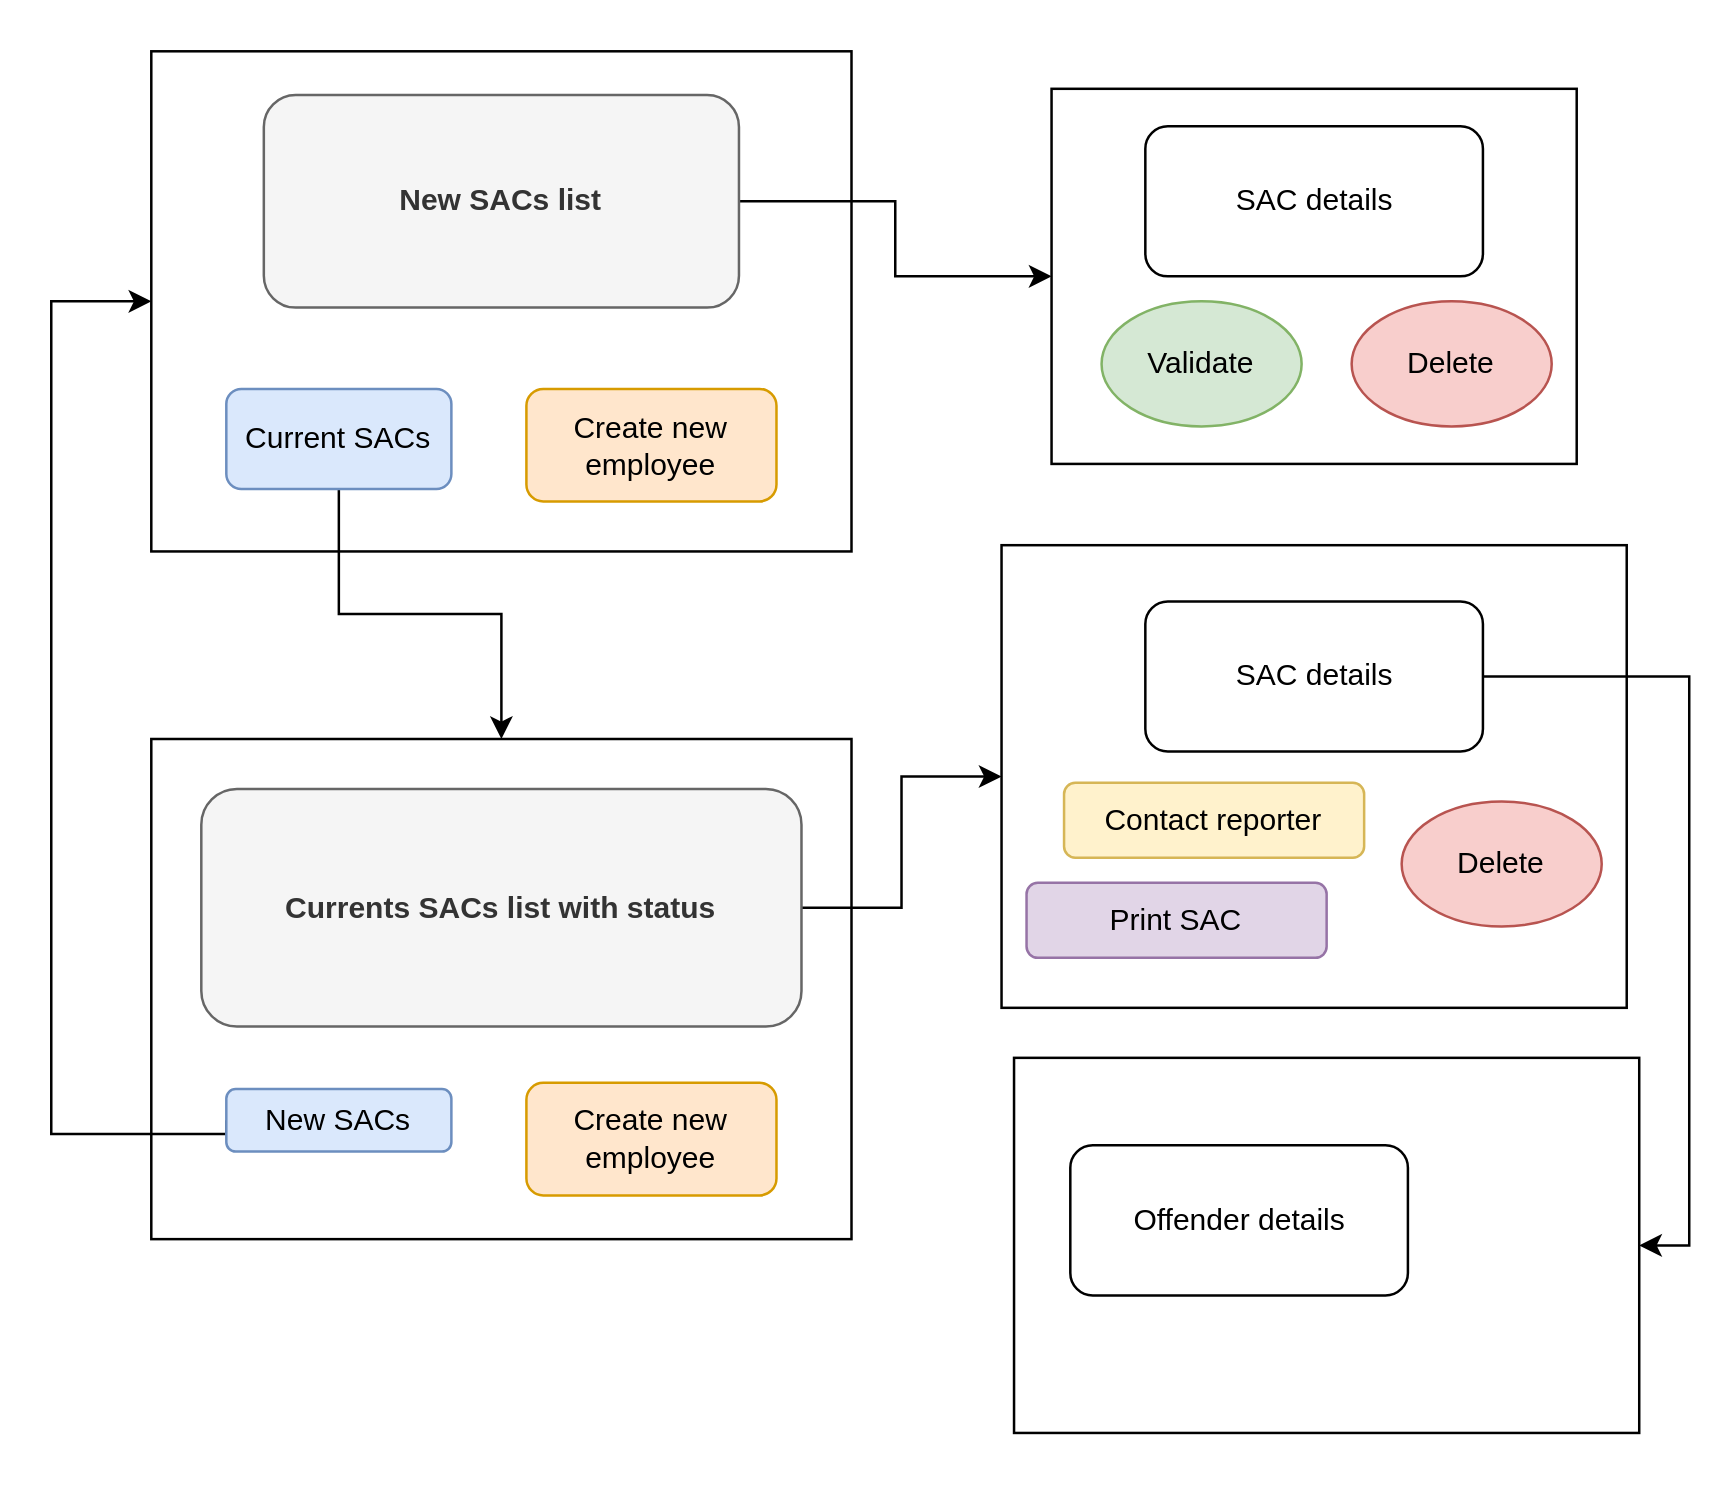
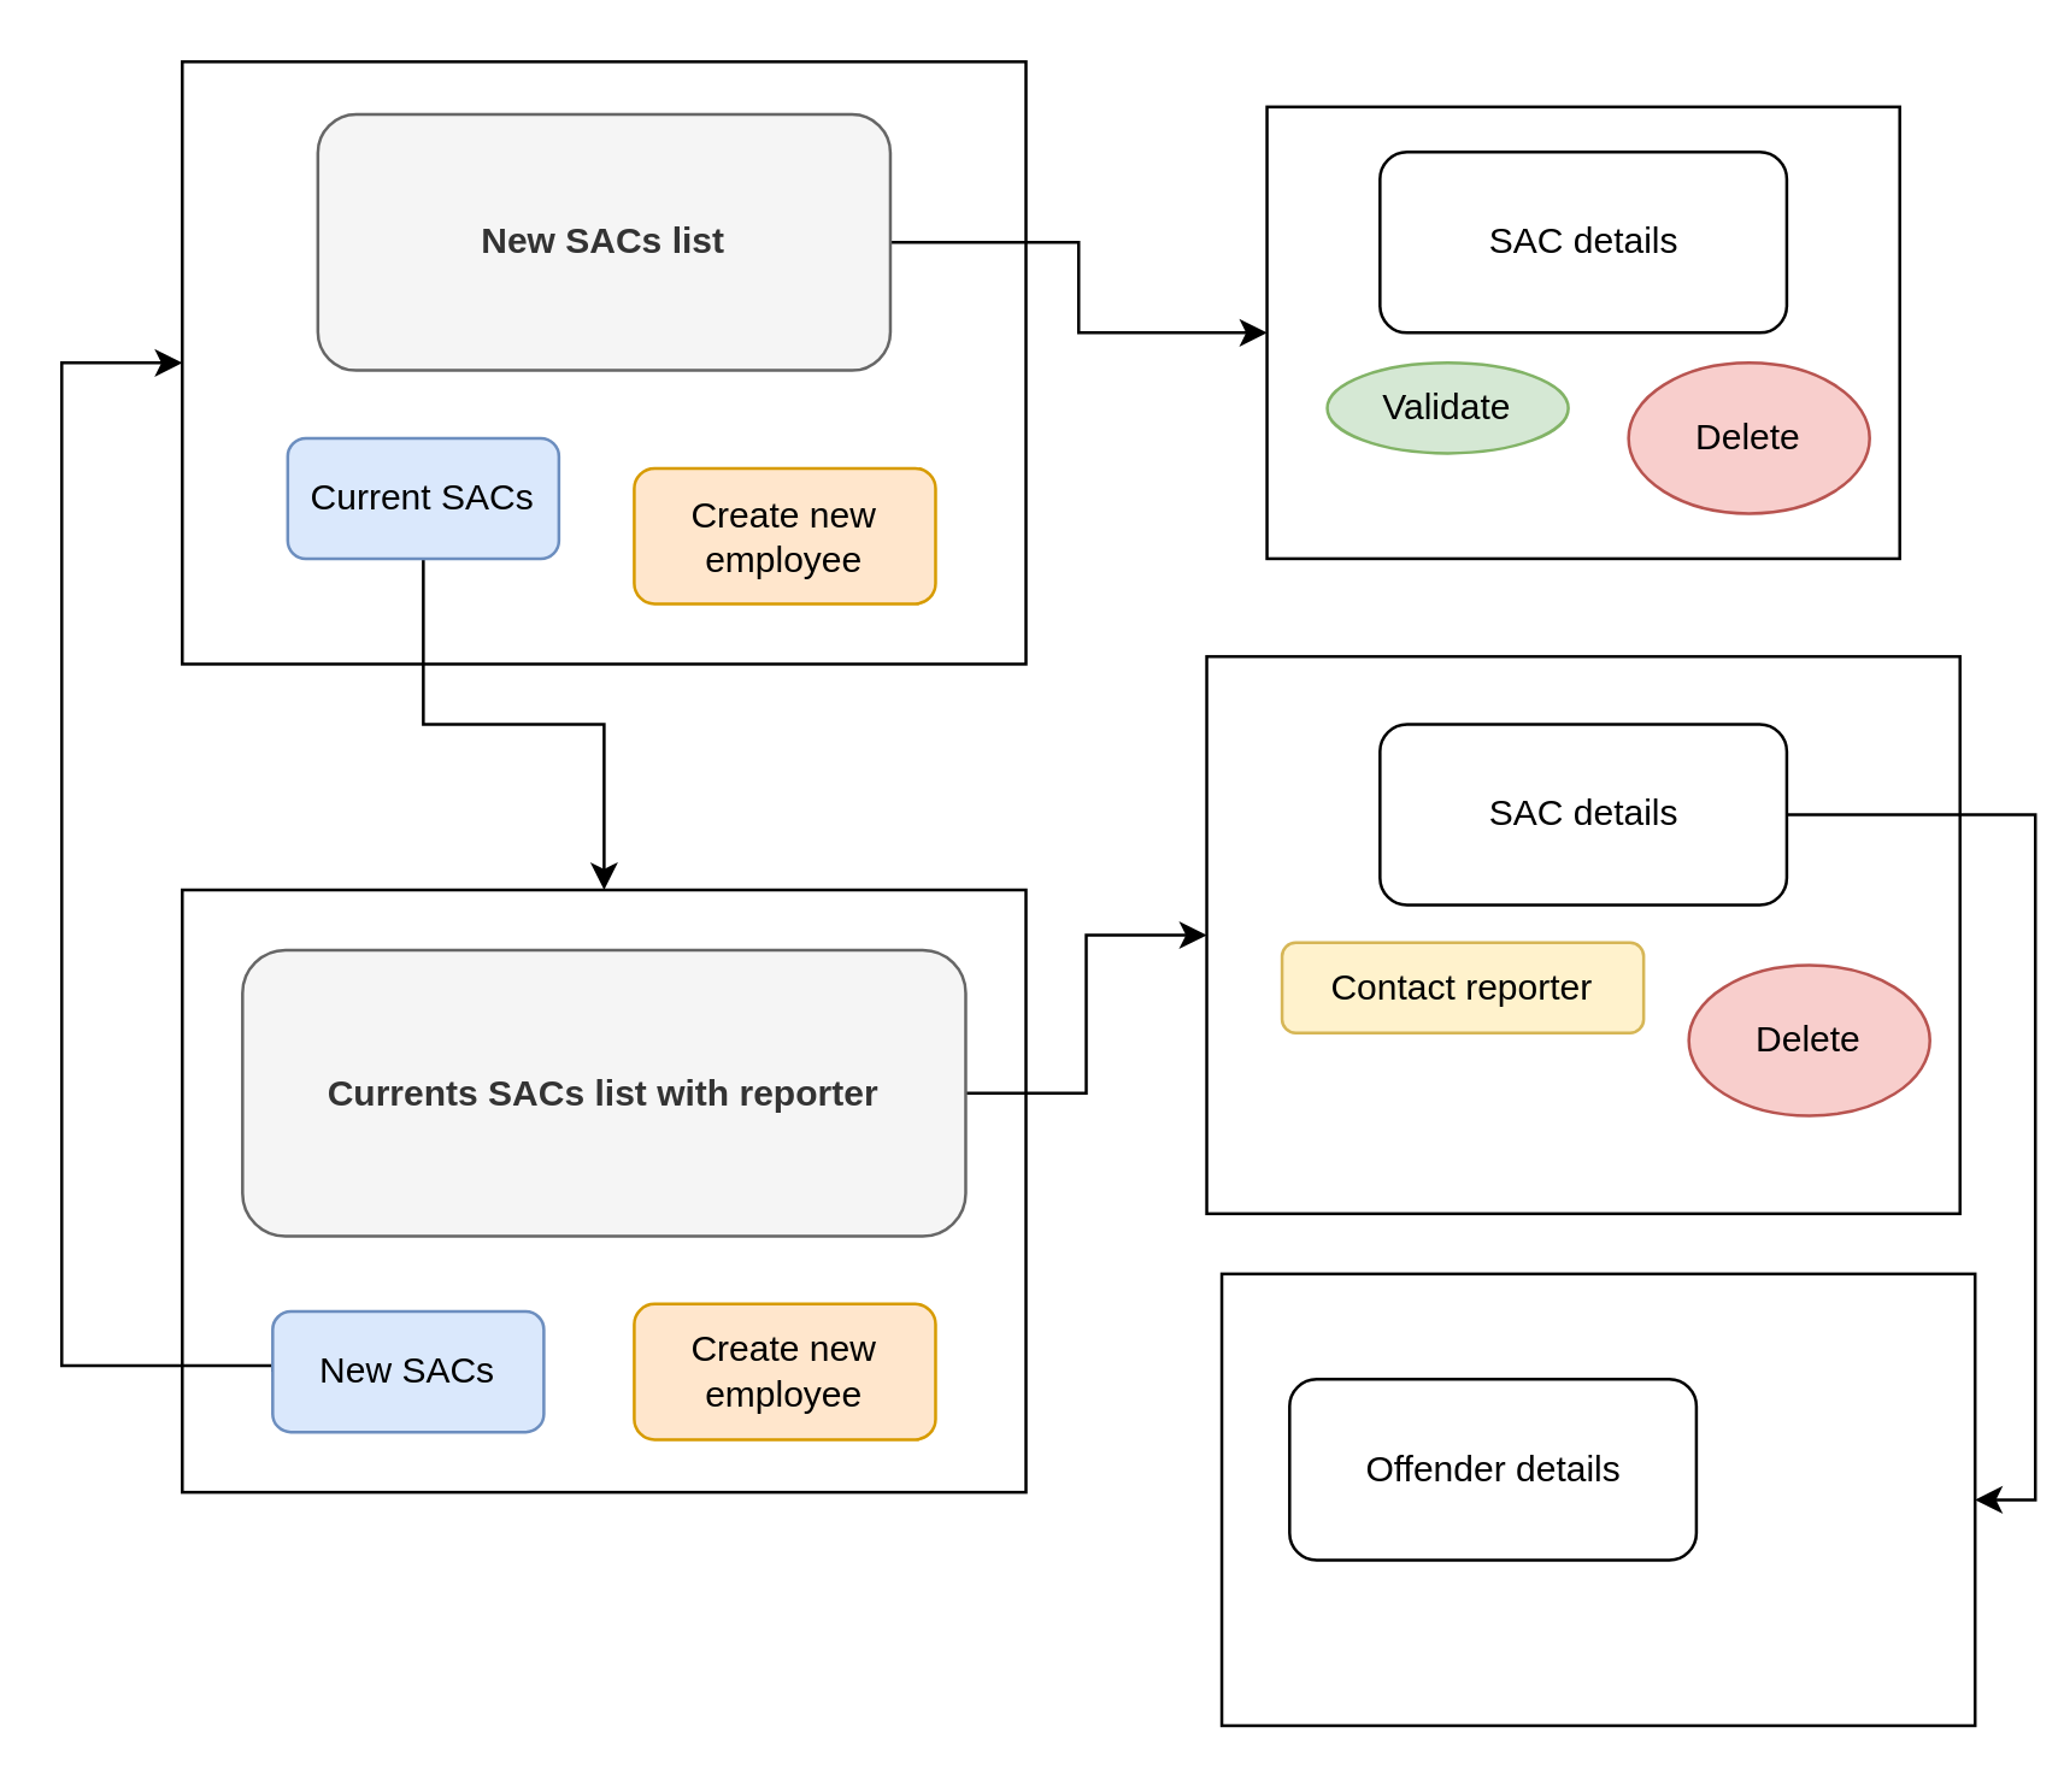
- <mxCell id="7" value="Validate" style="ellipse;whiteSpace=wrap;html=1;fillColor=#d5e8d4;strokeColor=#82b366;" vertex="1" parent="1"><mxGeometry x="440" y="120" width="80" height="50" as="geometry" /></mxCell>
+ <mxCell id="7" value="Validate" style="ellipse;whiteSpace=wrap;html=1;fillColor=#d5e8d4;strokeColor=#82b366;" vertex="1" parent="1"><mxGeometry x="440" y="120" width="80" height="30" as="geometry" /></mxCell>
- <mxCell id="10" value="Current SACs" style="rounded=1;whiteSpace=wrap;html=1;fillColor=#dae8fc;strokeColor=#6c8ebf;" vertex="1" parent="1"><mxGeometry x="90" y="155" width="90" height="40" as="geometry" /></mxCell>
+ <mxCell id="10" value="Current SACs" style="rounded=1;whiteSpace=wrap;html=1;fillColor=#dae8fc;strokeColor=#6c8ebf;" vertex="1" parent="1"><mxGeometry x="95" y="145" width="90" height="40" as="geometry" /></mxCell>
- <mxCell id="14" value="&lt;b&gt;Currents SACs list with status&lt;/b&gt;" style="rounded=1;whiteSpace=wrap;html=1;fillColor=#f5f5f5;strokeColor=#666666;fontColor=#333333;" vertex="1" parent="1"><mxGeometry x="80" y="315" width="240" height="95" as="geometry" /></mxCell>
+ <mxCell id="14" value="&lt;b&gt;Currents SACs list with reporter&lt;/b&gt;" style="rounded=1;whiteSpace=wrap;html=1;fillColor=#f5f5f5;strokeColor=#666666;fontColor=#333333;" vertex="1" parent="1"><mxGeometry x="80" y="315" width="240" height="95" as="geometry" /></mxCell>
- <mxCell id="25" value="Print SAC" style="rounded=1;whiteSpace=wrap;html=1;fillColor=#e1d5e7;strokeColor=#9673a6;" vertex="1" parent="1"><mxGeometry x="410" y="352.5" width="120" height="30" as="geometry" /></mxCell>
- <mxCell id="16" value="New SACs" style="rounded=1;whiteSpace=wrap;html=1;fillColor=#dae8fc;strokeColor=#6c8ebf;" vertex="1" parent="1"><mxGeometry x="90" y="435" width="90" height="25" as="geometry" /></mxCell>
+ <mxCell id="16" value="New SACs" style="rounded=1;whiteSpace=wrap;html=1;fillColor=#dae8fc;strokeColor=#6c8ebf;" vertex="1" parent="1"><mxGeometry x="90" y="435" width="90" height="40" as="geometry" /></mxCell>
